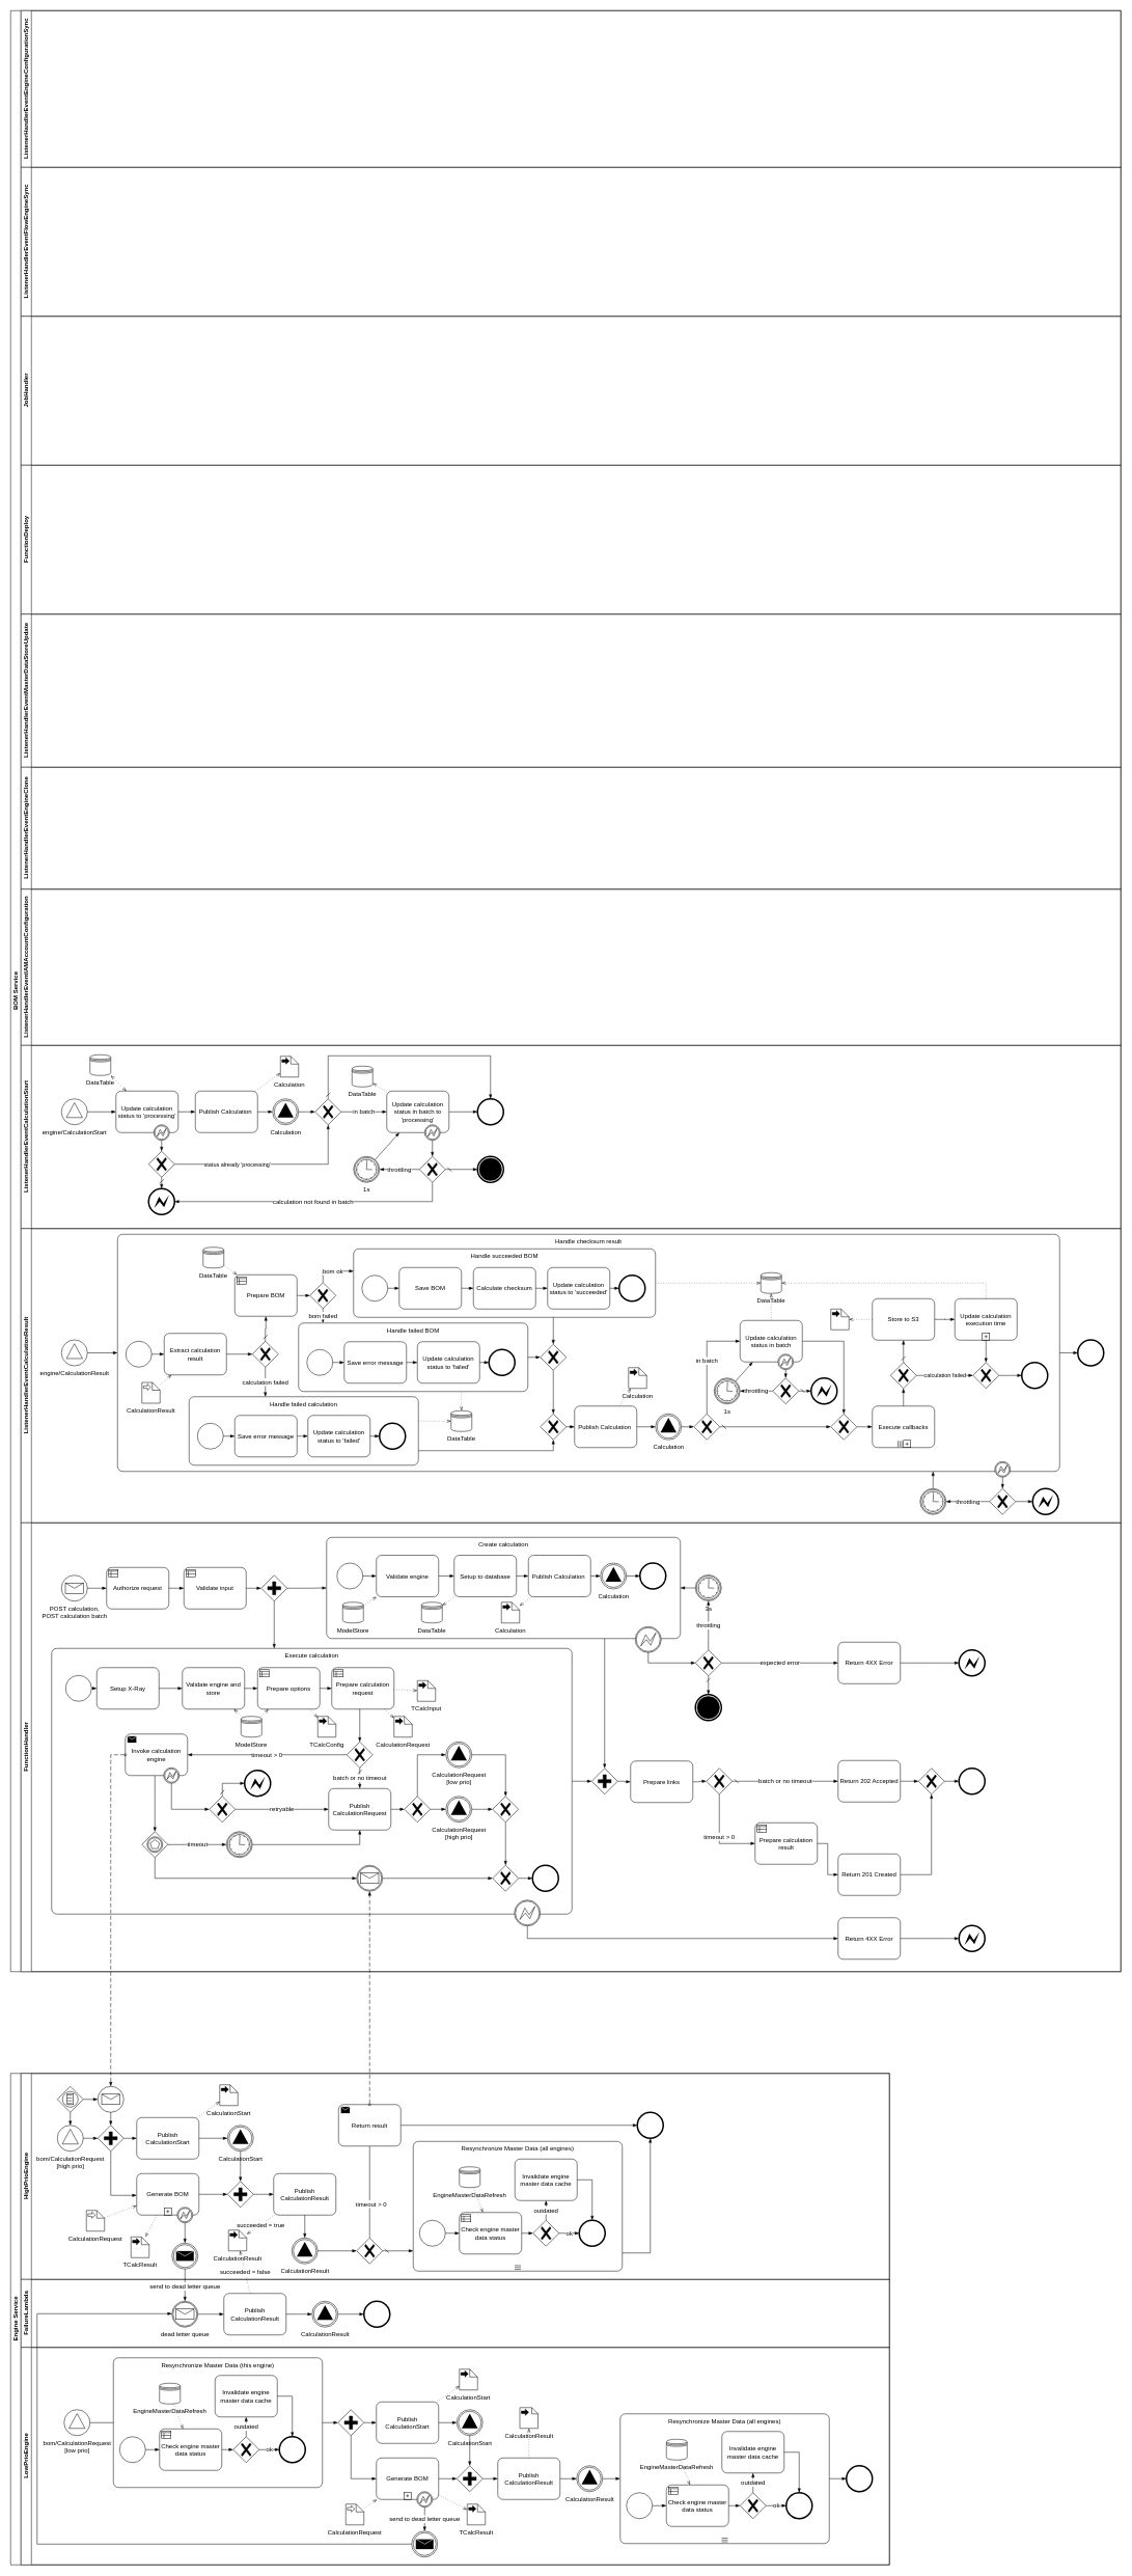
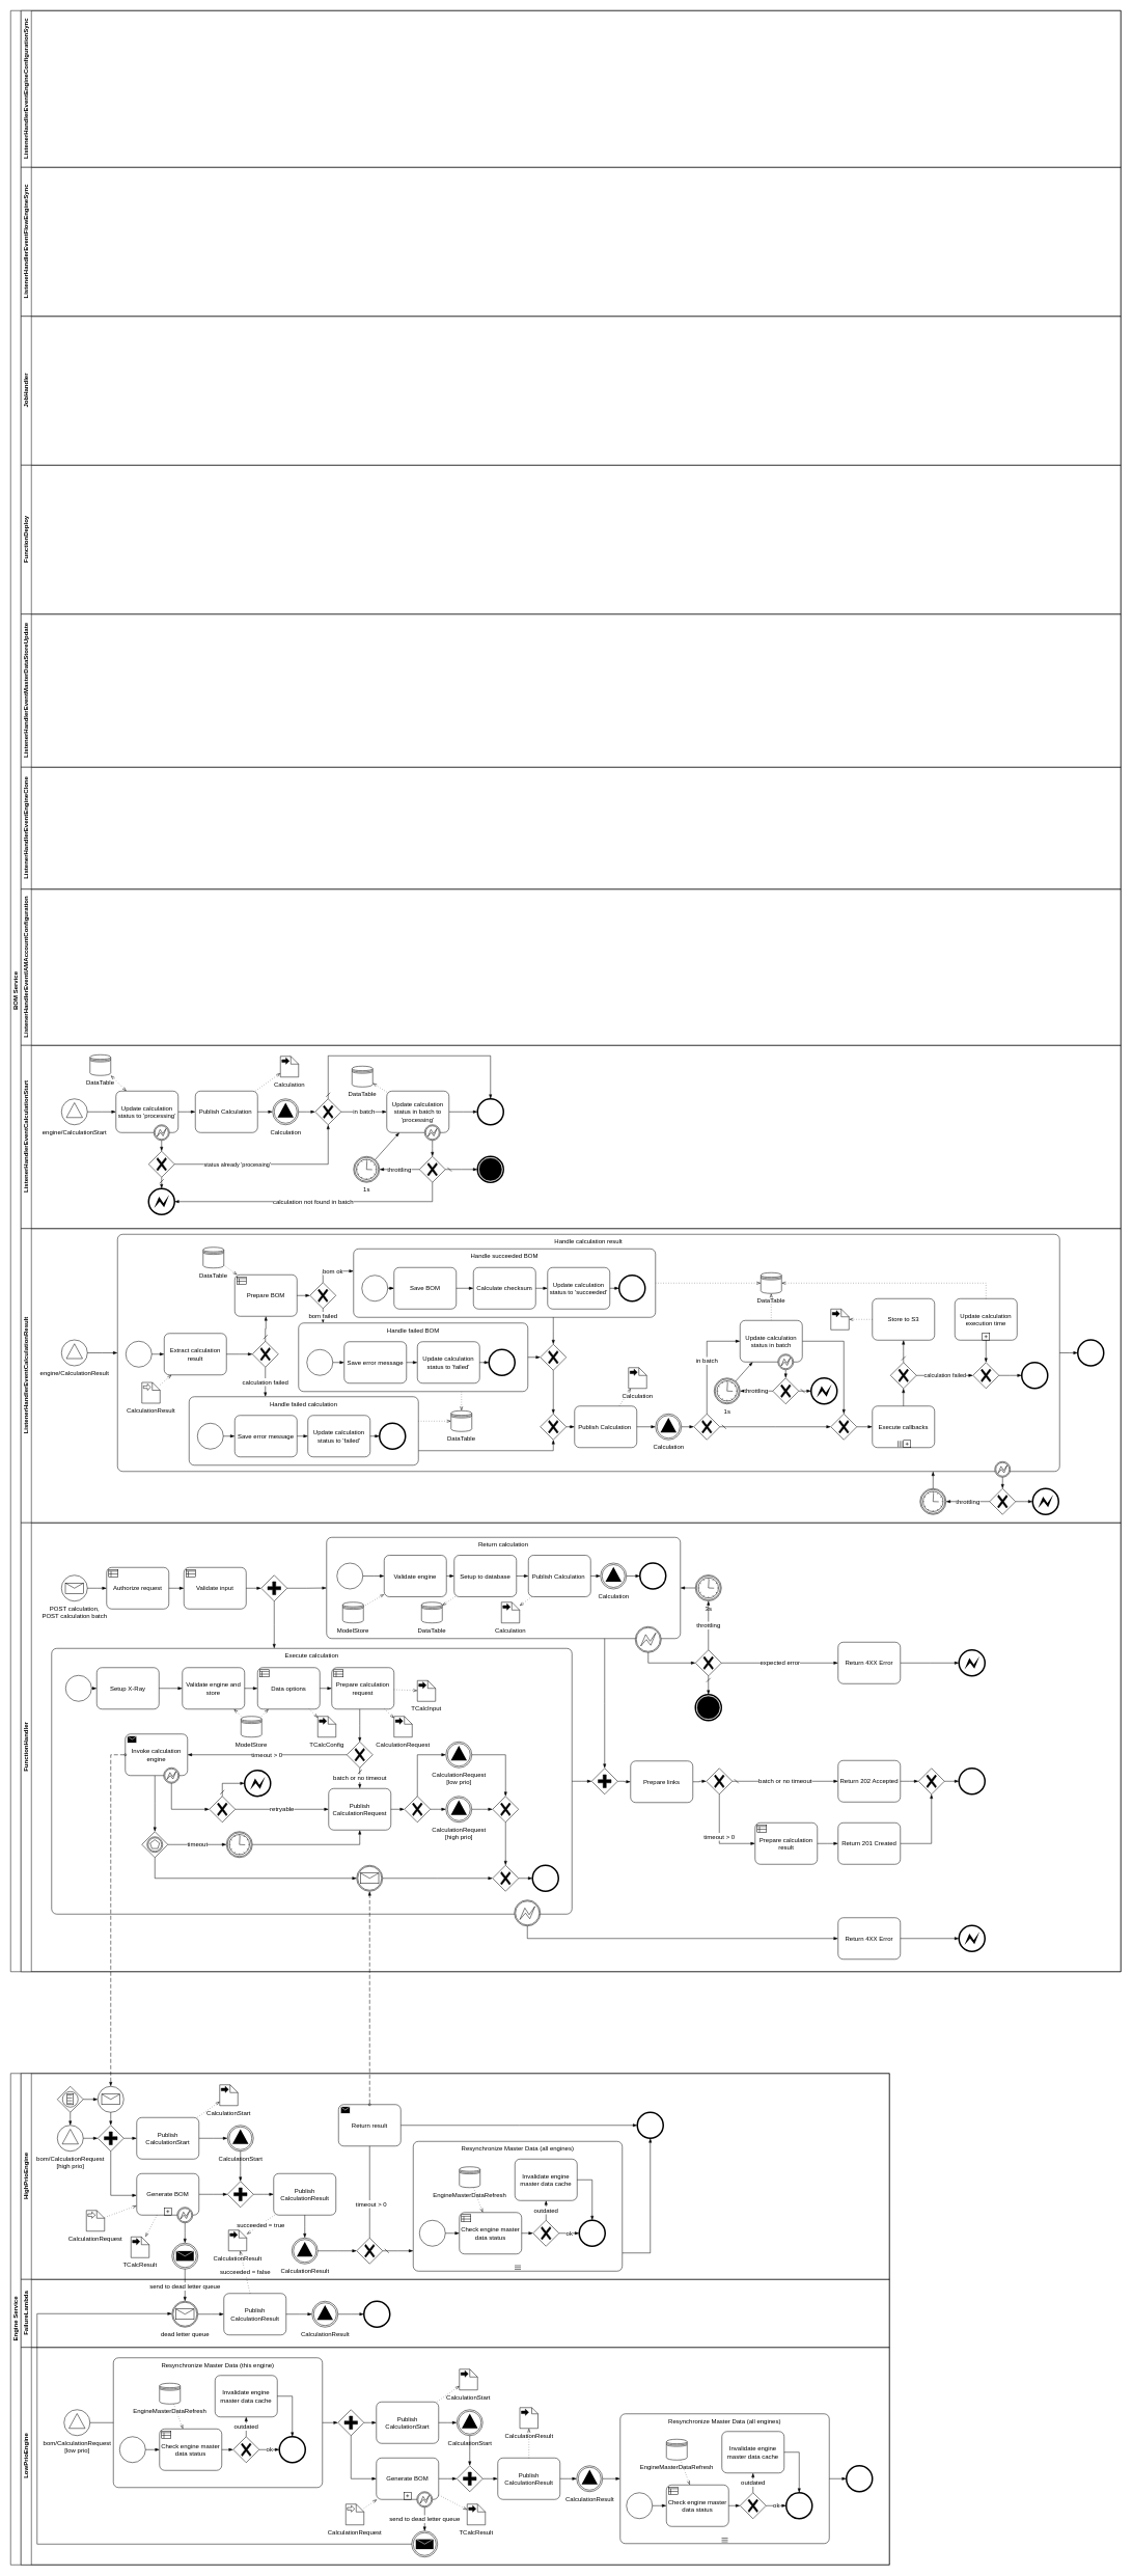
- <mxCell id="53" value="Handle checksum result" style="points=[[0.25,0,0],[0.5,0,0],[0.75,0,0],[1,0.25,0],[1,0.5,0],[1,0.75,0],[0.75,1,0],[0.5,1,0],[0.25,1,0],[0,0.75,0],[0,0.5,0],[0,0.25,0]];shape=mxgraph.bpmn.task;whiteSpace=wrap;rectStyle=rounded;size=10;taskMarker=abstract;verticalAlign=top;" vertex="1" parent="52"><mxGeometry width="1816" height="457" as="geometry" /></mxCell>
+ <mxCell id="53" value="Handle calculation result" style="points=[[0.25,0,0],[0.5,0,0],[0.75,0,0],[1,0.25,0],[1,0.5,0],[1,0.75,0],[0.75,1,0],[0.5,1,0],[0.25,1,0],[0,0.75,0],[0,0.5,0],[0,0.25,0]];shape=mxgraph.bpmn.task;whiteSpace=wrap;rectStyle=rounded;size=10;taskMarker=abstract;verticalAlign=top;" vertex="1" parent="52"><mxGeometry width="1816" height="457" as="geometry" /></mxCell>
- <mxCell id="117" value="Save BOM" style="points=[[0.25,0,0],[0.5,0,0],[0.75,0,0],[1,0.25,0],[1,0.5,0],[1,0.75,0],[0.75,1,0],[0.5,1,0],[0.25,1,0],[0,0.75,0],[0,0.5,0],[0,0.25,0]];shape=mxgraph.bpmn.task;whiteSpace=wrap;rectStyle=rounded;size=10;taskMarker=abstract;fontFamily=Helvetica;fontSize=12;fontColor=default;align=center;strokeColor=default;fillColor=default;" vertex="1" parent="115"><mxGeometry x="88" y="36" width="120" height="80" as="geometry" /></mxCell>
+ <mxCell id="117" value="Save BOM" style="points=[[0.25,0,0],[0.5,0,0],[0.75,0,0],[1,0.25,0],[1,0.5,0],[1,0.75,0],[0.75,1,0],[0.5,1,0],[0.25,1,0],[0,0.75,0],[0,0.5,0],[0,0.25,0]];shape=mxgraph.bpmn.task;whiteSpace=wrap;rectStyle=rounded;size=10;taskMarker=abstract;fontFamily=Helvetica;fontSize=12;fontColor=default;align=center;strokeColor=default;fillColor=default;" vertex="1" parent="115"><mxGeometry x="78" y="36" width="120" height="80" as="geometry" /></mxCell>
- <mxCell id="74" value="" style="edgeStyle=orthogonalEdgeStyle;rounded=0;orthogonalLoop=1;jettySize=auto;html=1;startArrow=none;startFill=0;endArrow=blockThin;endFill=1;" edge="1" parent="52" source="72" target="73"><mxGeometry relative="1" as="geometry"><mxPoint x="1588" y="116" as="sourcePoint" /></mxGeometry></mxCell>
- <mxCell id="170" value="Create calculation" style="points=[[0.25,0,0],[0.5,0,0],[0.75,0,0],[1,0.25,0],[1,0.5,0],[1,0.75,0],[0.75,1,0],[0.5,1,0],[0.25,1,0],[0,0.75,0],[0,0.5,0],[0,0.25,0]];shape=mxgraph.bpmn.task;whiteSpace=wrap;rectStyle=rounded;size=10;taskMarker=abstract;verticalAlign=top;" vertex="1" parent="169"><mxGeometry width="682" height="195" as="geometry" /></mxCell>
+ <mxCell id="170" value="Return calculation" style="points=[[0.25,0,0],[0.5,0,0],[0.75,0,0],[1,0.25,0],[1,0.5,0],[1,0.75,0],[0.75,1,0],[0.5,1,0],[0.25,1,0],[0,0.75,0],[0,0.5,0],[0,0.25,0]];shape=mxgraph.bpmn.task;whiteSpace=wrap;rectStyle=rounded;size=10;taskMarker=abstract;verticalAlign=top;" vertex="1" parent="169"><mxGeometry width="682" height="195" as="geometry" /></mxCell>
- <mxCell id="176" value="Validate engine" style="points=[[0.25,0,0],[0.5,0,0],[0.75,0,0],[1,0.25,0],[1,0.5,0],[1,0.75,0],[0.75,1,0],[0.5,1,0],[0.25,1,0],[0,0.75,0],[0,0.5,0],[0,0.25,0]];shape=mxgraph.bpmn.task;whiteSpace=wrap;rectStyle=rounded;size=10;taskMarker=abstract;" vertex="1" parent="169"><mxGeometry x="96" y="34.5" width="120" height="80" as="geometry" /></mxCell>
+ <mxCell id="176" value="Validate engine" style="points=[[0.25,0,0],[0.5,0,0],[0.75,0,0],[1,0.25,0],[1,0.5,0],[1,0.75,0],[0.75,1,0],[0.5,1,0],[0.25,1,0],[0,0.75,0],[0,0.5,0],[0,0.25,0]];shape=mxgraph.bpmn.task;whiteSpace=wrap;rectStyle=rounded;size=10;taskMarker=abstract;" vertex="1" parent="169"><mxGeometry x="111" y="34.5" width="120" height="80" as="geometry" /></mxCell>
- <mxCell id="207" value="Prepare options" style="points=[[0.25,0,0],[0.5,0,0],[0.75,0,0],[1,0.25,0],[1,0.5,0],[1,0.75,0],[0.75,1,0],[0.5,1,0],[0.25,1,0],[0,0.75,0],[0,0.5,0],[0,0.25,0]];shape=mxgraph.bpmn.task;whiteSpace=wrap;rectStyle=rounded;size=10;taskMarker=businessRule;fontFamily=Helvetica;fontSize=12;fontColor=default;align=center;strokeColor=default;fillColor=default;" vertex="1" parent="198"><mxGeometry x="397" y="37" width="120" height="80" as="geometry" /></mxCell>
+ <mxCell id="207" value="Data options" style="points=[[0.25,0,0],[0.5,0,0],[0.75,0,0],[1,0.25,0],[1,0.5,0],[1,0.75,0],[0.75,1,0],[0.5,1,0],[0.25,1,0],[0,0.75,0],[0,0.5,0],[0,0.25,0]];shape=mxgraph.bpmn.task;whiteSpace=wrap;rectStyle=rounded;size=10;taskMarker=businessRule;fontFamily=Helvetica;fontSize=12;fontColor=default;align=center;strokeColor=default;fillColor=default;" vertex="1" parent="198"><mxGeometry x="397" y="37" width="120" height="80" as="geometry" /></mxCell>
- <mxCell id="264" value="Return 201 Created" style="points=[[0.25,0,0],[0.5,0,0],[0.75,0,0],[1,0.25,0],[1,0.5,0],[1,0.75,0],[0.75,1,0],[0.5,1,0],[0.25,1,0],[0,0.75,0],[0,0.5,0],[0,0.25,0]];shape=mxgraph.bpmn.task;whiteSpace=wrap;rectStyle=rounded;size=10;taskMarker=abstract;" vertex="1" parent="159"><mxGeometry x="1575" y="638" width="120" height="80" as="geometry" /></mxCell>
+ <mxCell id="264" value="Return 201 Created" style="points=[[0.25,0,0],[0.5,0,0],[0.75,0,0],[1,0.25,0],[1,0.5,0],[1,0.75,0],[0.75,1,0],[0.5,1,0],[0.25,1,0],[0,0.75,0],[0,0.5,0],[0,0.25,0]];shape=mxgraph.bpmn.task;whiteSpace=wrap;rectStyle=rounded;size=10;taskMarker=abstract;" vertex="1" parent="159"><mxGeometry x="1575" y="578" width="120" height="80" as="geometry" /></mxCell>
